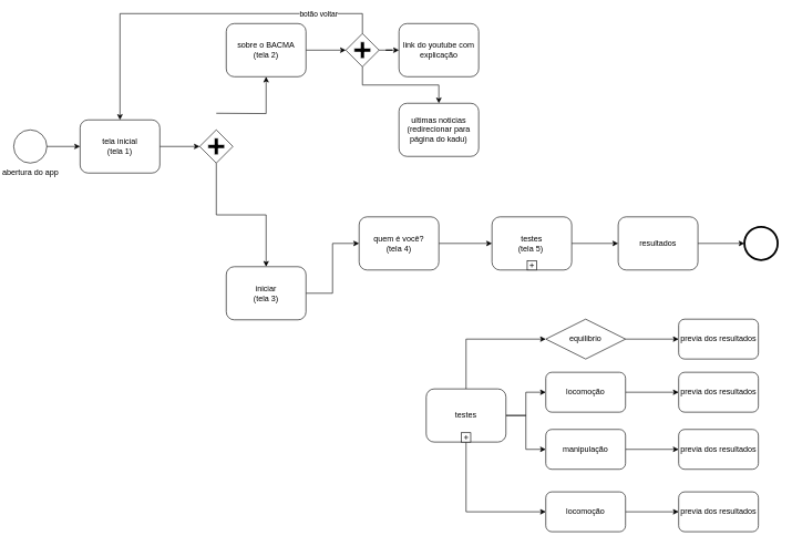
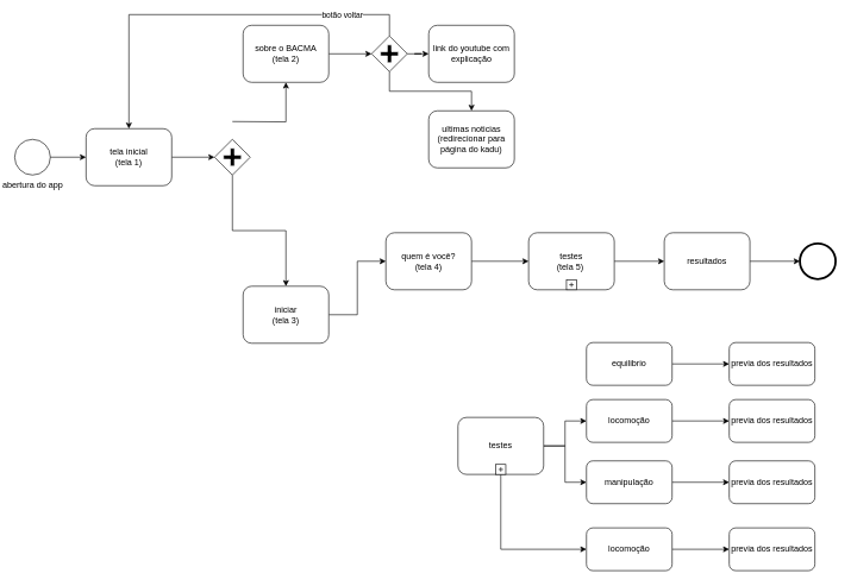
- <mxCell id="13" value="" style="edgeStyle=orthogonalEdgeStyle;rounded=0;orthogonalLoop=1;jettySize=auto;html=1;" edge="1" parent="1" source="17" target="33"><mxGeometry relative="1" as="geometry"><Array as="points"><mxPoint x="701" y="510" /></Array></mxGeometry></mxCell>
- <mxCell id="33" value="equilibrio" style="rhombus;whiteSpace=wrap;html=1;" vertex="1" parent="1"><mxGeometry x="821" y="480" width="120" height="60" as="geometry" /></mxCell>
+ <mxCell id="33" value="equilibrio" style="whiteSpace=wrap;html=1;rounded=1;" vertex="1" parent="1"><mxGeometry x="821" y="480" width="120" height="60" as="geometry" /></mxCell>
